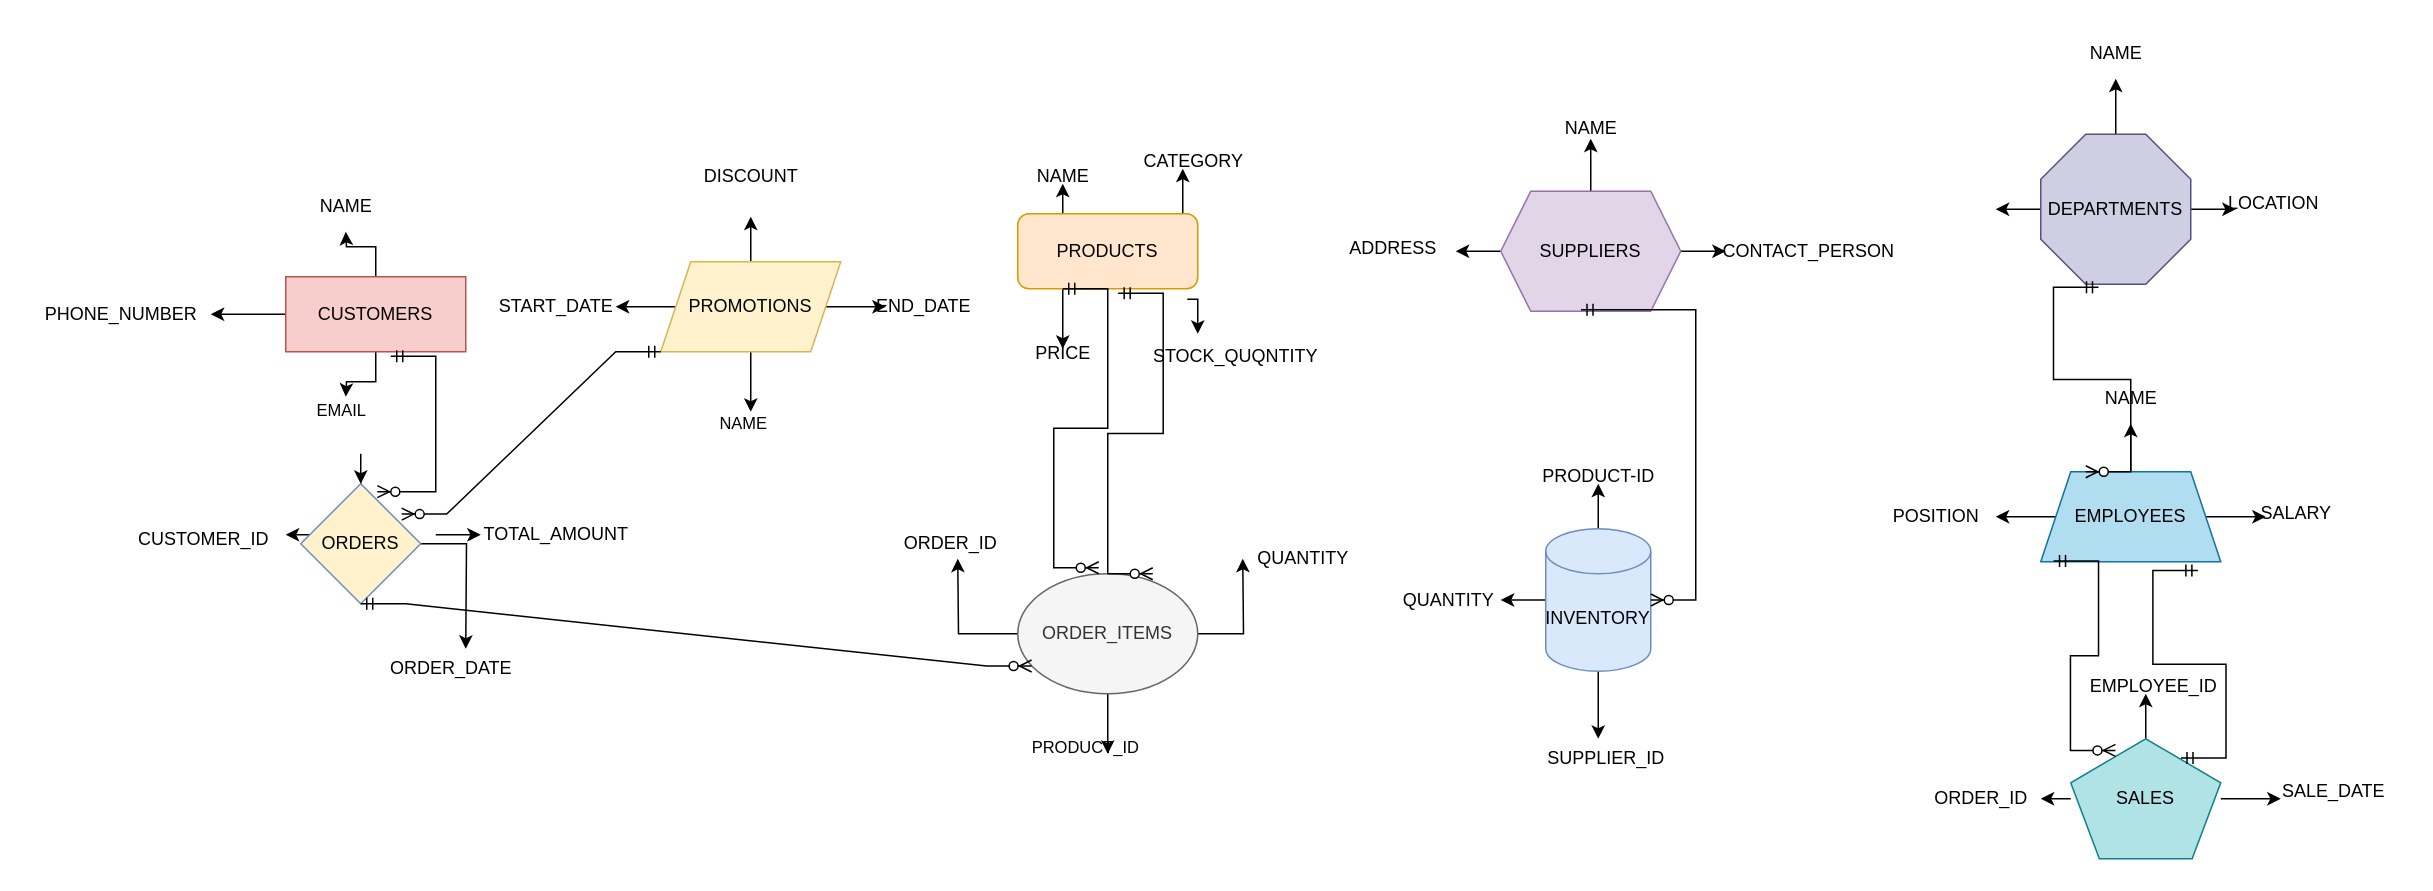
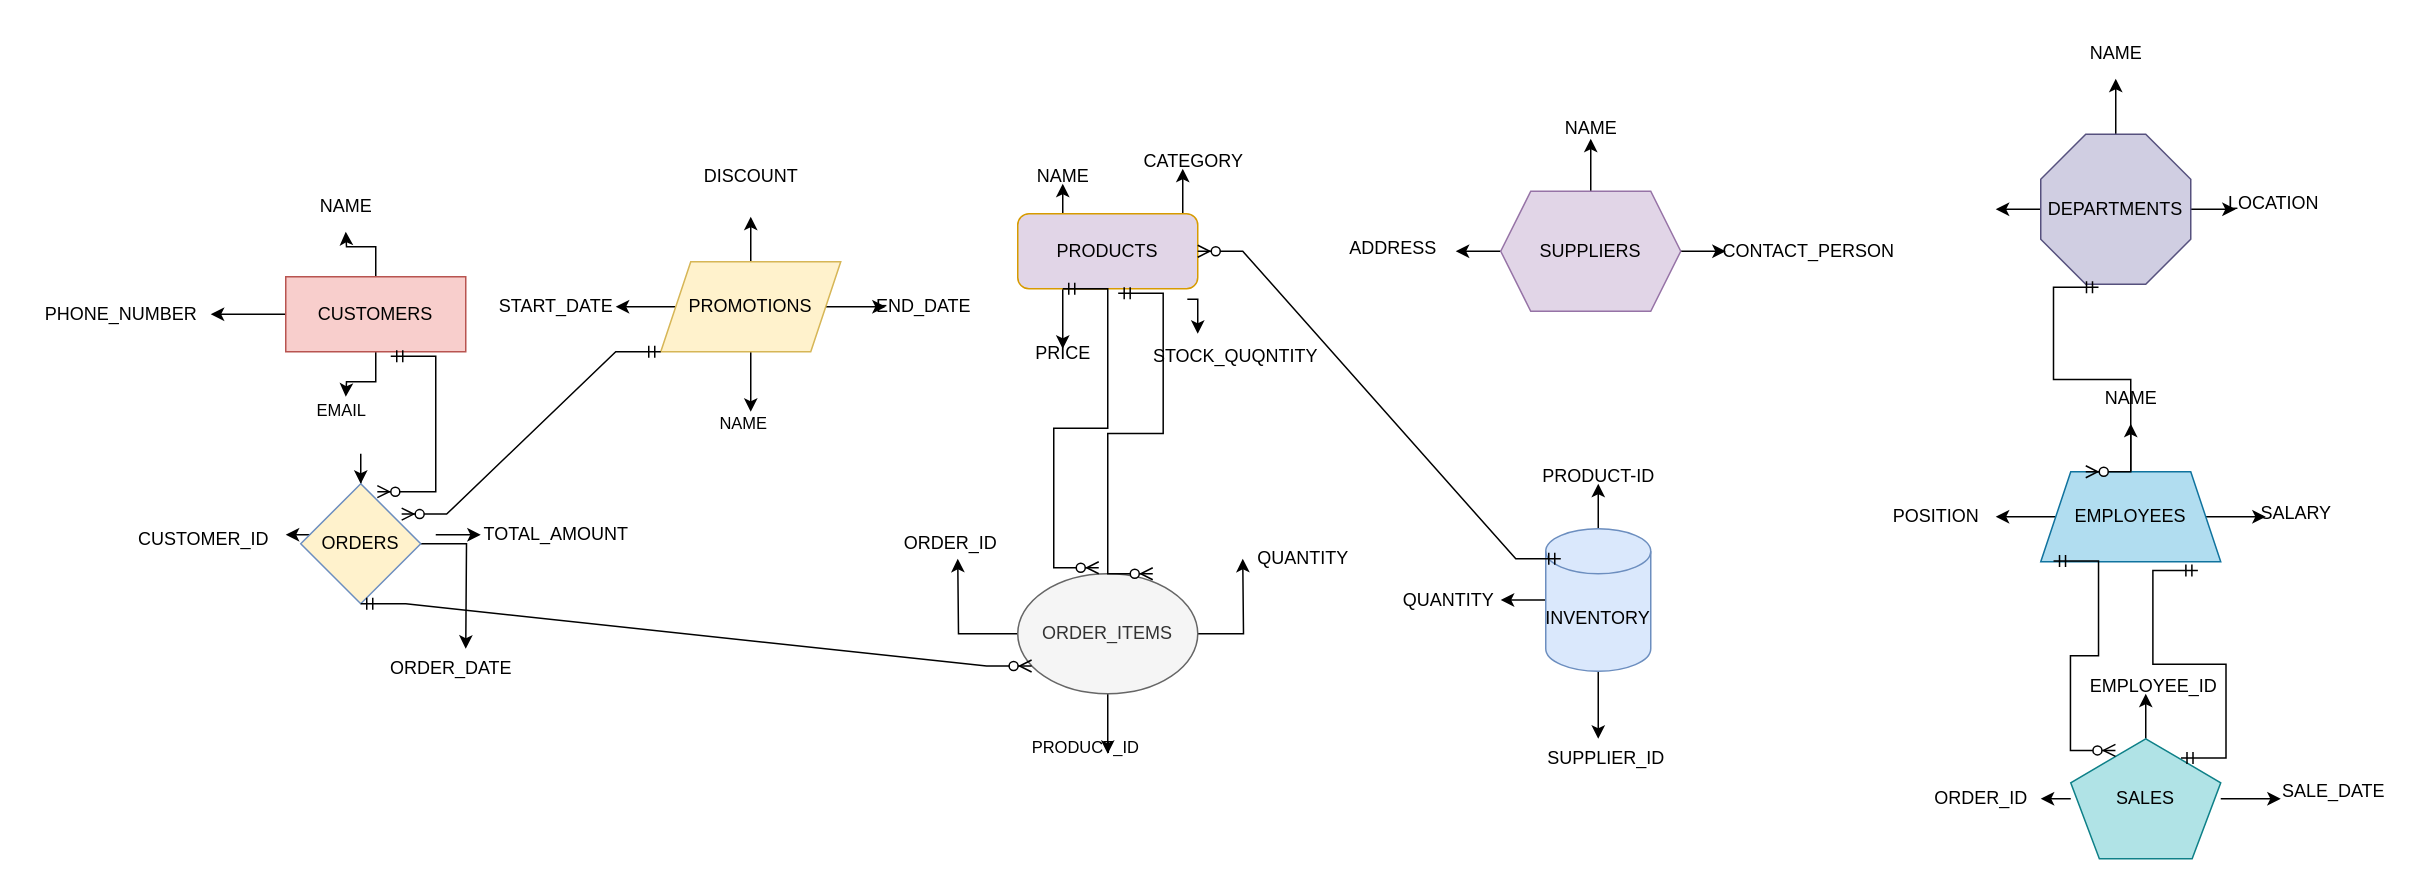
- <mxCell id="6" value="PRODUCTS" style="rounded=1;whiteSpace=wrap;html=1;fillColor=#ffe6cc;strokeColor=#d79b00;" vertex="1" parent="1"><mxGeometry x="678" y="142" width="120" height="50" as="geometry" /></mxCell>
+ <mxCell id="6" value="PRODUCTS" style="rounded=1;whiteSpace=wrap;html=1;fillColor=#e1d5e7;strokeColor=#d79b00;" vertex="1" parent="1"><mxGeometry x="678" y="142" width="120" height="50" as="geometry" /></mxCell>
+ <mxCell id="75" value="" style="edgeStyle=entityRelationEdgeStyle;fontSize=12;html=1;endArrow=ERzeroToMany;startArrow=ERmandOne;rounded=0;exitX=0.143;exitY=0.211;exitDx=0;exitDy=0;exitPerimeter=0;entryX=1;entryY=0.5;entryDx=0;entryDy=0;" edge="1" parent="1" source="30" target="6"><mxGeometry width="100" height="100" relative="1" as="geometry"><mxPoint x="860" y="307" as="sourcePoint" /><mxPoint x="890" y="212" as="targetPoint" /><Array as="points"><mxPoint x="990" y="162" /></Array></mxGeometry></mxCell>
- <mxCell id="73" value="" style="edgeStyle=entityRelationEdgeStyle;fontSize=12;html=1;endArrow=ERzeroToMany;startArrow=ERmandOne;rounded=0;exitX=0.446;exitY=0.988;exitDx=0;exitDy=0;exitPerimeter=0;" edge="1" parent="1" source="26" target="30"><mxGeometry width="100" height="100" relative="1" as="geometry"><mxPoint x="1225" y="311" as="sourcePoint" /><mxPoint x="1250" y="207" as="targetPoint" /></mxGeometry></mxCell>
